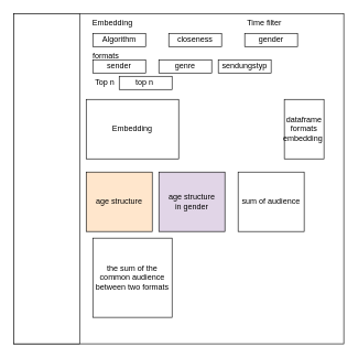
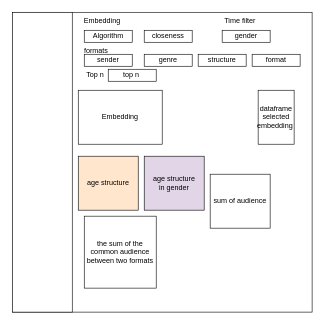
- <mxCell id="6" value="closeness" style="rounded=0;whiteSpace=wrap;html=1;" vertex="1" parent="1"><mxGeometry x="255" y="50" width="80" height="20" as="geometry" /></mxCell>
+ <mxCell id="6" value="closeness" style="rounded=0;whiteSpace=wrap;html=1;" vertex="1" parent="1"><mxGeometry x="240" y="50" width="80" height="20" as="geometry" /></mxCell>
- <mxCell id="12" value="sendungstyp" style="rounded=0;whiteSpace=wrap;html=1;" vertex="1" parent="1"><mxGeometry x="330" y="90" width="80" height="20" as="geometry" /></mxCell>
+ <mxCell id="12" value="structure" style="rounded=0;whiteSpace=wrap;html=1;" vertex="1" parent="1"><mxGeometry x="330" y="90" width="80" height="20" as="geometry" /></mxCell>
+ <mxCell id="13" value="format" style="rounded=0;whiteSpace=wrap;html=1;" vertex="1" parent="1"><mxGeometry x="420" y="90" width="80" height="20" as="geometry" /></mxCell>
- <mxCell id="17" value="dataframe&lt;br&gt;formats &lt;br&gt;embedding&amp;nbsp;" style="rounded=0;whiteSpace=wrap;html=1;" vertex="1" parent="1"><mxGeometry x="430" y="150" width="60" height="90" as="geometry" /></mxCell>
+ <mxCell id="17" value="dataframe&lt;br&gt;selected &lt;br&gt;embedding&amp;nbsp;" style="rounded=0;whiteSpace=wrap;html=1;" vertex="1" parent="1"><mxGeometry x="430" y="150" width="60" height="90" as="geometry" /></mxCell>
- <mxCell id="20" value="sum of audience" style="rounded=0;whiteSpace=wrap;html=1;" vertex="1" parent="1"><mxGeometry x="360" y="260" width="100" height="90" as="geometry" /></mxCell>
+ <mxCell id="20" value="sum of audience" style="rounded=0;whiteSpace=wrap;html=1;" vertex="1" parent="1"><mxGeometry x="350" y="290" width="100" height="90" as="geometry" /></mxCell>
